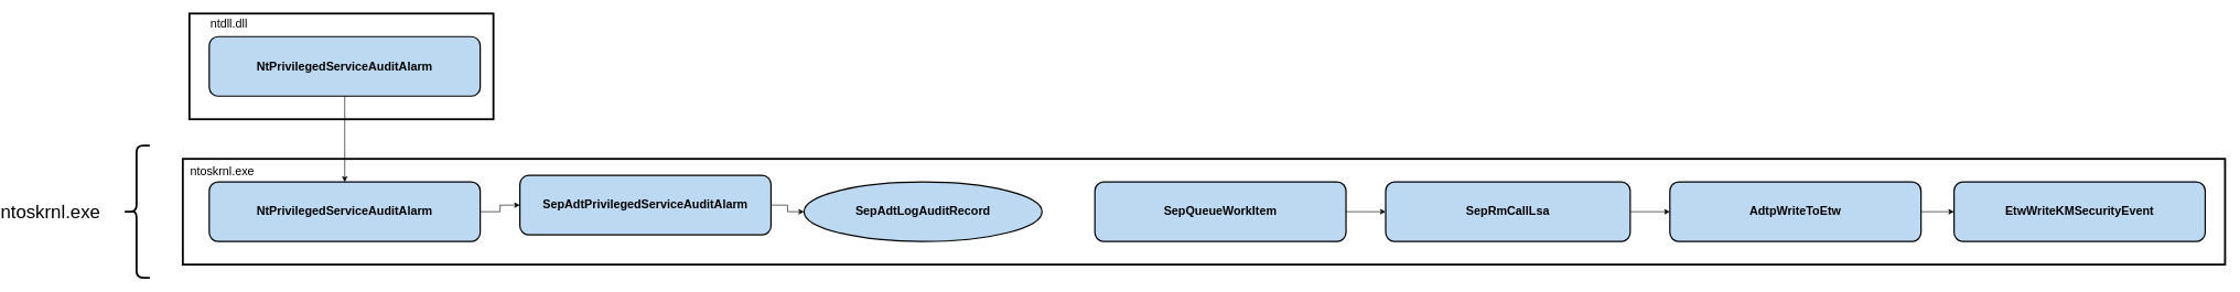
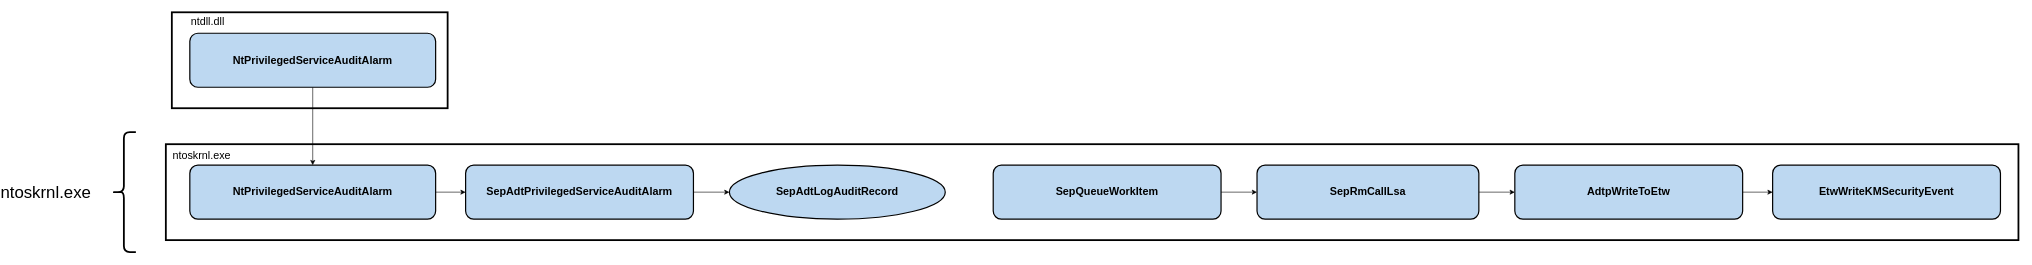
- <mxCell id="10" value="&lt;b&gt;SepAdtPrivilegedServiceAuditAlarm&lt;/b&gt;" style="rounded=1;whiteSpace=wrap;html=1;fontSize=18;strokeWidth=2;fillColor=#BDD8F1;" vertex="1" parent="1"><mxGeometry x="760" y="265" width="380" height="90" as="geometry" /></mxCell>
+ <mxCell id="10" value="&lt;b&gt;SepAdtPrivilegedServiceAuditAlarm&lt;/b&gt;" style="rounded=1;whiteSpace=wrap;html=1;fontSize=18;strokeWidth=2;fillColor=#BDD8F1;" vertex="1" parent="1"><mxGeometry x="750" y="275" width="380" height="90" as="geometry" /></mxCell>
